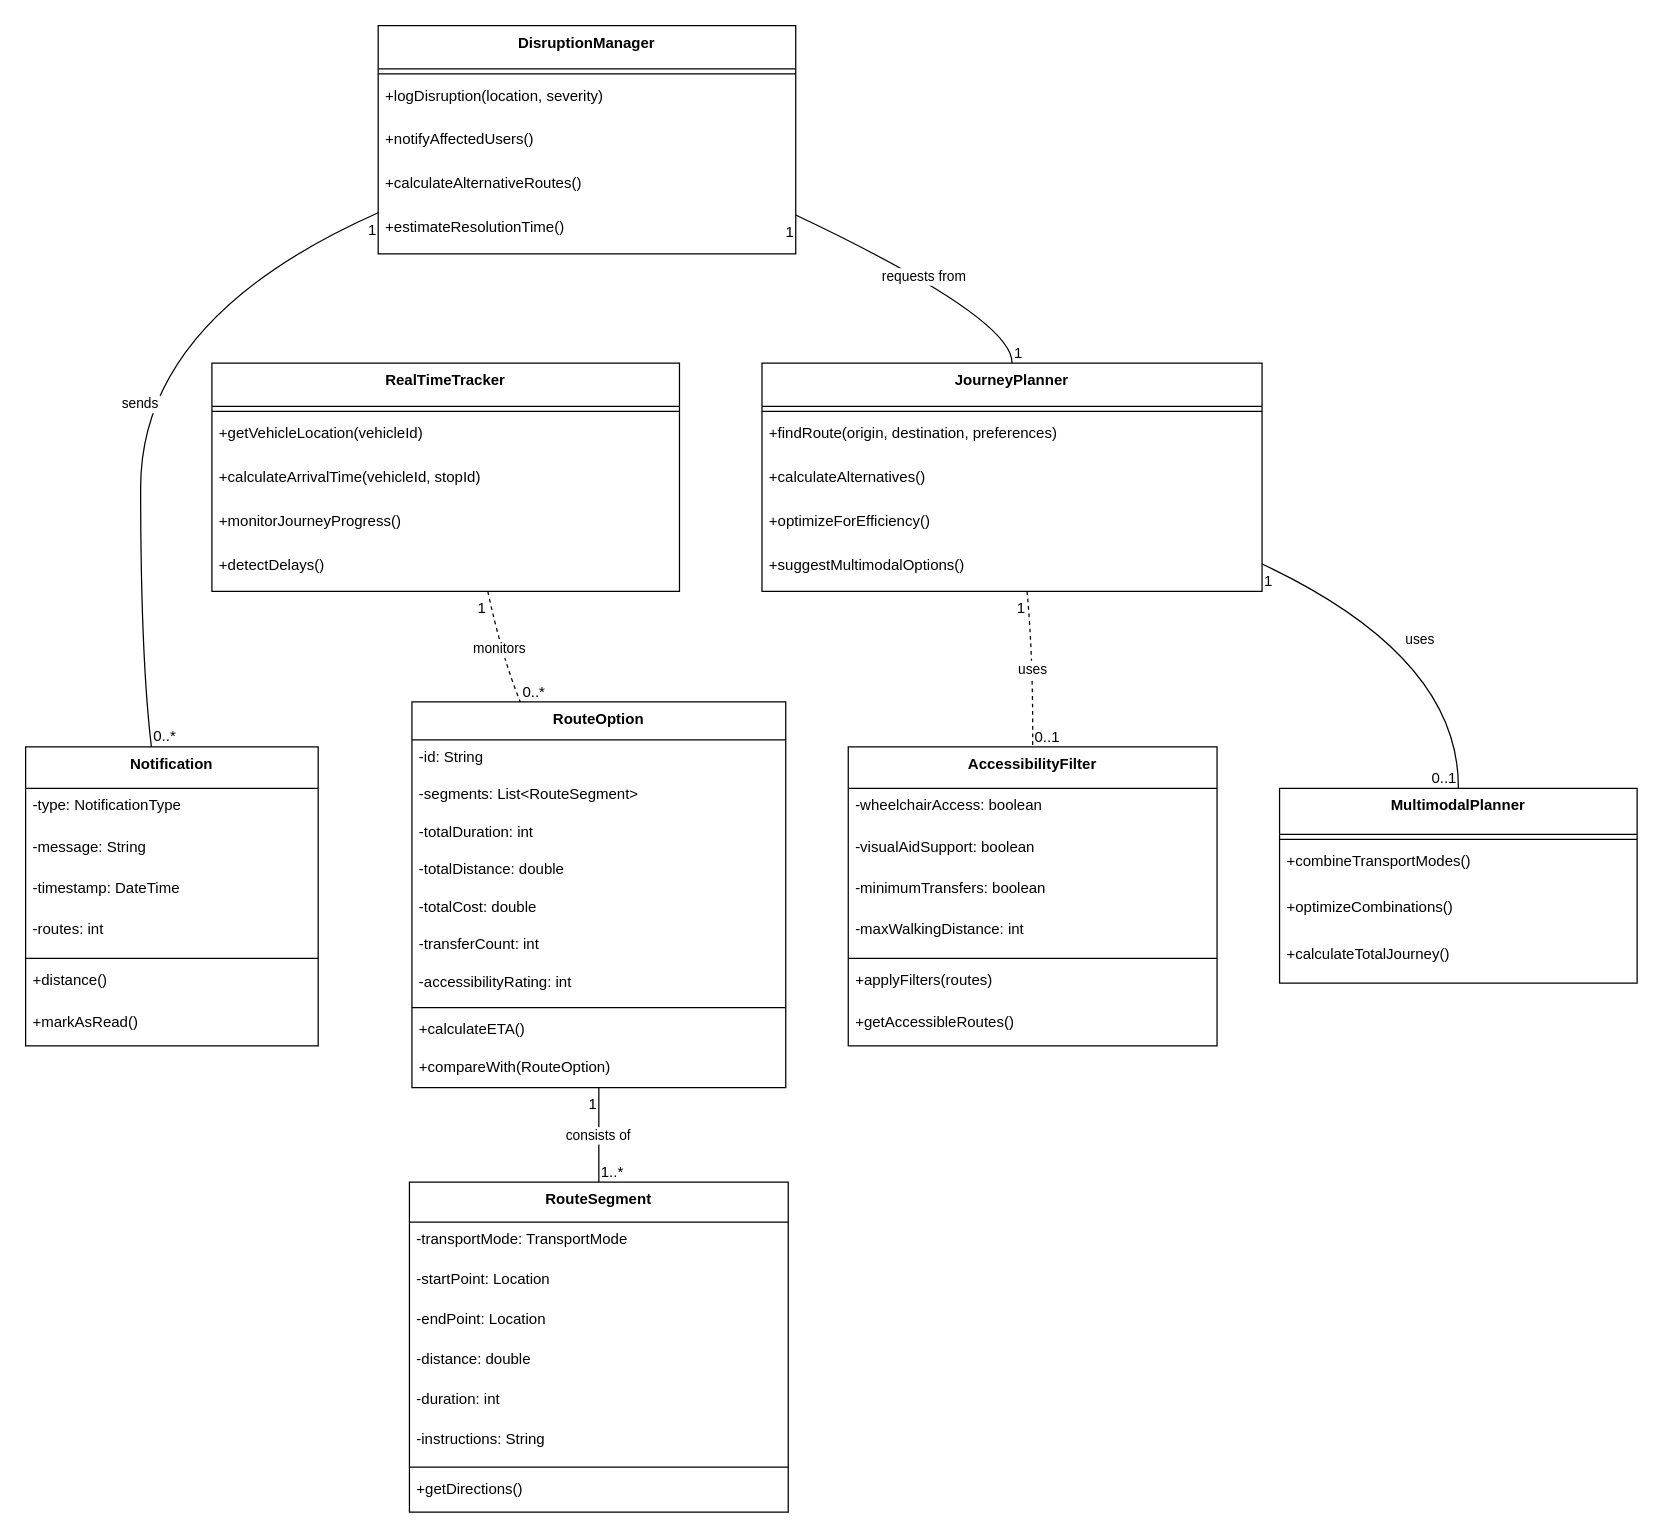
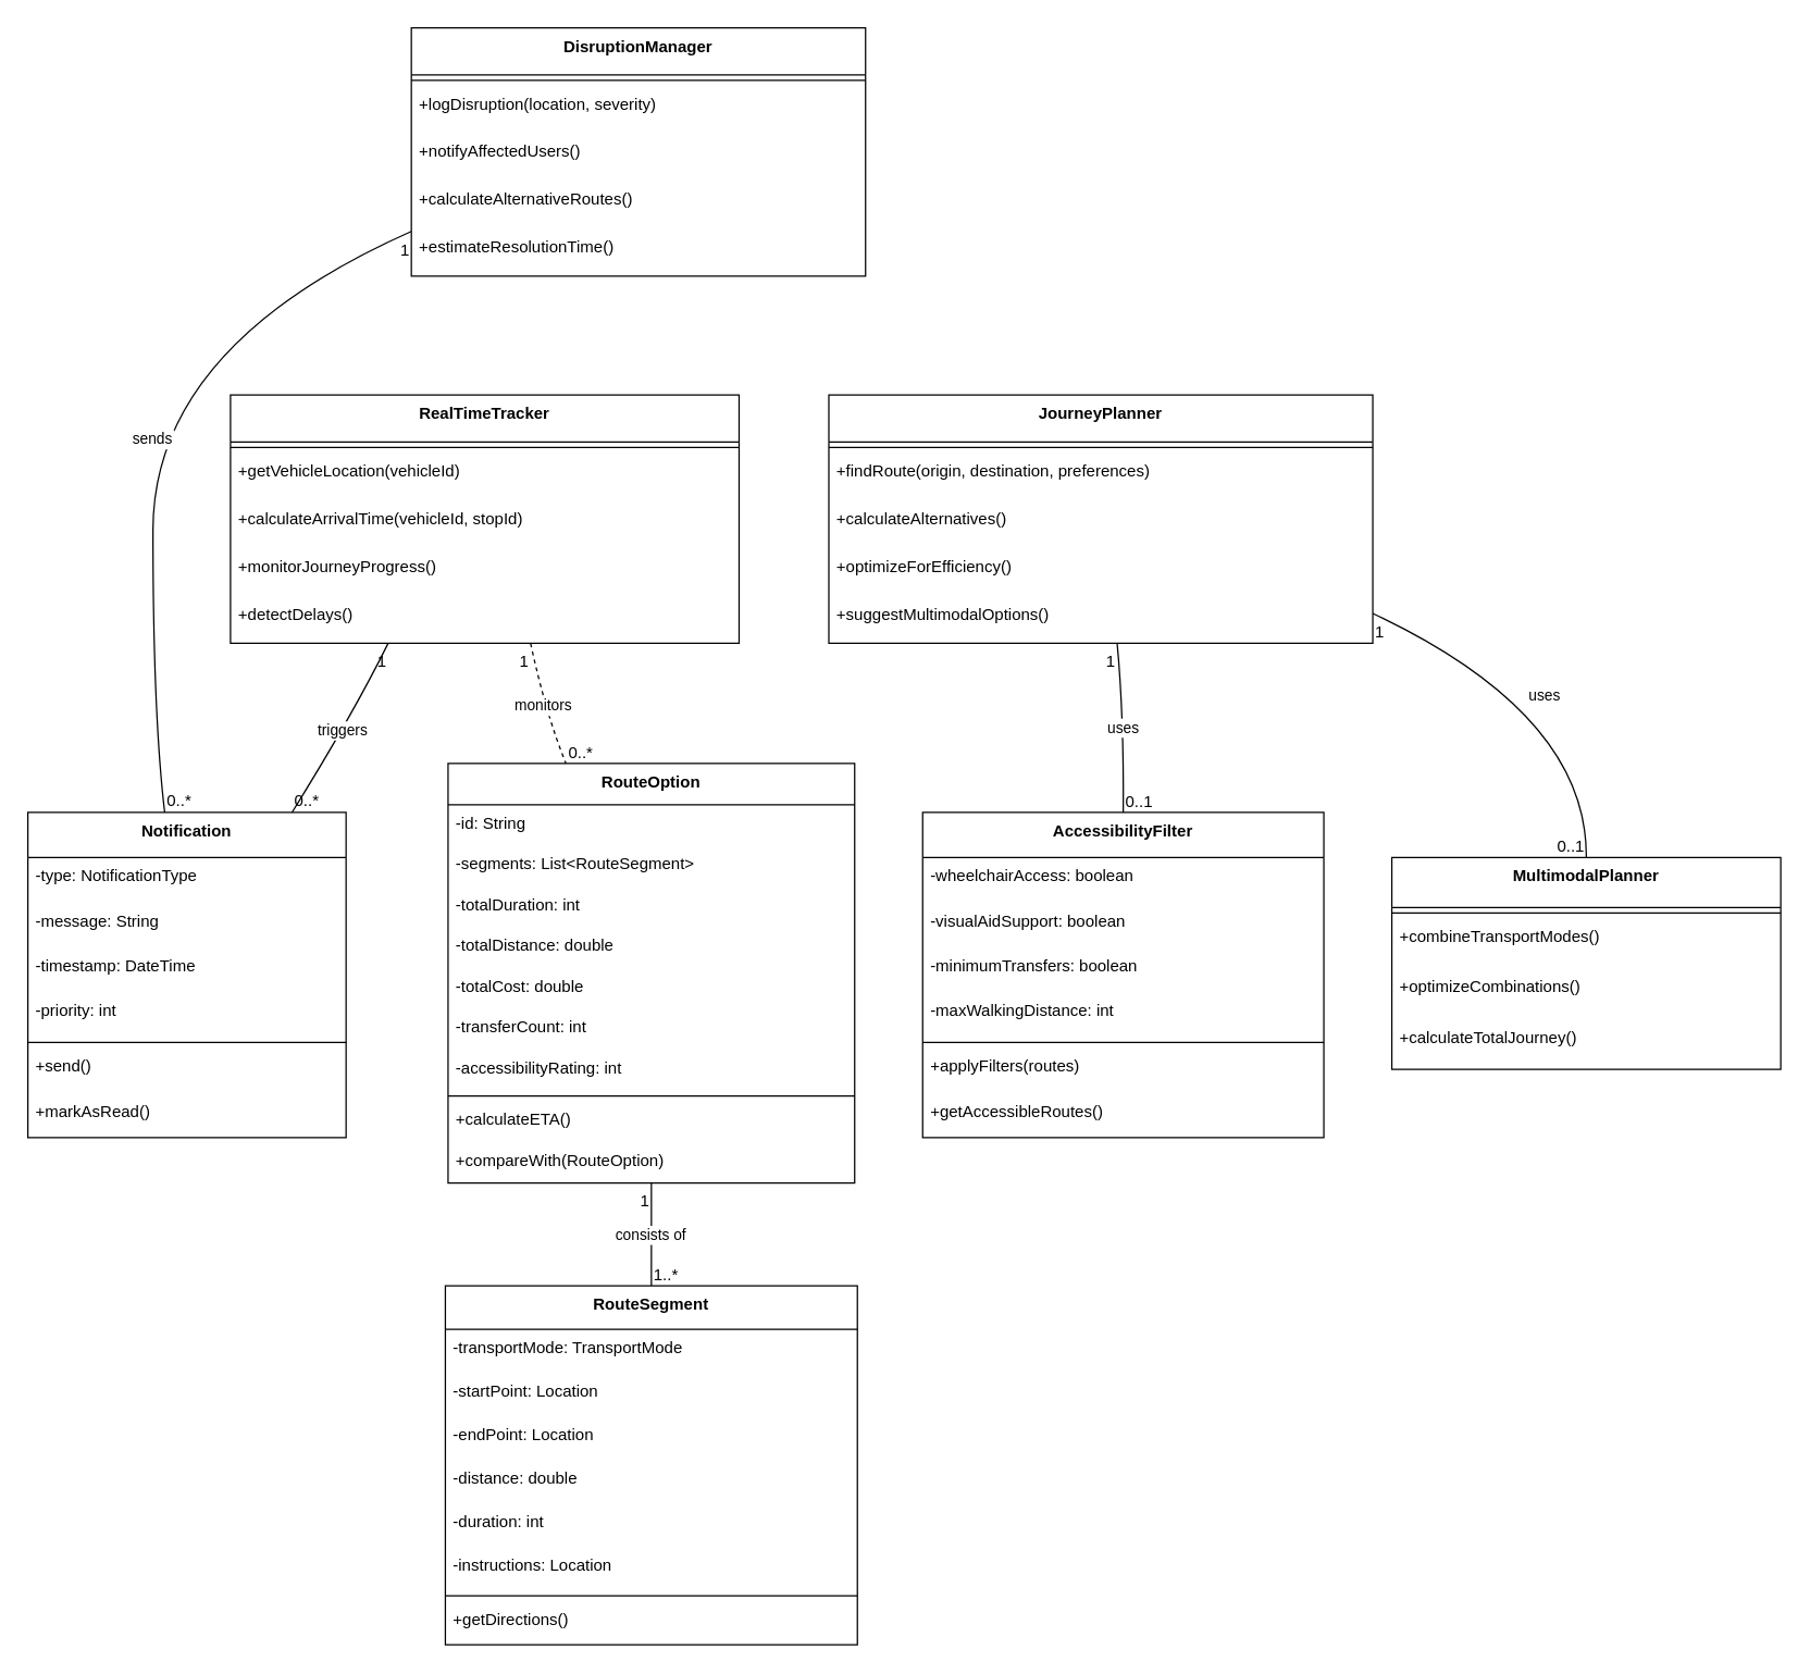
- <mxCell id="76" value="requests from" style="curved=1;startArrow=none;endArrow=none;exitX=1;exitY=0.83;entryX=0.5;entryY=0;rounded=0;" edge="1" parent="1" source="42" target="2"><mxGeometry relative="1" as="geometry"><Array as="points"><mxPoint x="810" y="254" /></Array></mxGeometry></mxCell>
- <mxCell id="77" value="1" style="edgeLabel;resizable=0;labelBackgroundColor=none;fontSize=12;align=right;verticalAlign=top;" vertex="1" parent="76"><mxGeometry x="-1" relative="1" as="geometry" /></mxCell>
- <mxCell id="78" value="1" style="edgeLabel;resizable=0;labelBackgroundColor=none;fontSize=12;align=left;verticalAlign=bottom;" vertex="1" parent="76"><mxGeometry x="1" relative="1" as="geometry" /></mxCell>
+ <mxCell id="70" value="triggers" style="curved=1;startArrow=none;endArrow=none;exitX=0.31;exitY=1;entryX=0.83;entryY=0;rounded=0;" edge="1" parent="1" source="28" target="34"><mxGeometry relative="1" as="geometry"><Array as="points"><mxPoint x="259" y="525" /></Array></mxGeometry></mxCell>
+ <mxCell id="71" value="1" style="edgeLabel;resizable=0;labelBackgroundColor=none;fontSize=12;align=right;verticalAlign=top;" vertex="1" parent="70"><mxGeometry x="-1" relative="1" as="geometry" /></mxCell>
+ <mxCell id="72" value="0..*" style="edgeLabel;resizable=0;labelBackgroundColor=none;fontSize=12;align=left;verticalAlign=bottom;" vertex="1" parent="70"><mxGeometry x="1" relative="1" as="geometry" /></mxCell>
- <mxCell id="64" value="uses" style="curved=1;startArrow=none;endArrow=none;exitX=0.53;exitY=1;entryX=0.5;entryY=0;rounded=0;dashed=1;" edge="1" parent="1" source="2" target="48"><mxGeometry relative="1" as="geometry"><Array as="points"><mxPoint x="826" y="525" /></Array></mxGeometry></mxCell>
+ <mxCell id="64" value="uses" style="curved=1;startArrow=none;endArrow=none;exitX=0.53;exitY=1;entryX=0.5;entryY=0;rounded=0;" edge="1" parent="1" source="2" target="48"><mxGeometry relative="1" as="geometry"><Array as="points"><mxPoint x="826" y="525" /></Array></mxGeometry></mxCell>
- <mxCell id="38" value="-routes: int" style="text;strokeColor=none;fillColor=none;align=left;verticalAlign=top;spacingLeft=4;spacingRight=4;overflow=hidden;rotatable=0;points=[[0,0.5],[1,0.5]];portConstraint=eastwest;" vertex="1" parent="34"><mxGeometry y="132.143" width="234" height="33" as="geometry" /></mxCell>
+ <mxCell id="38" value="-priority: int" style="text;strokeColor=none;fillColor=none;align=left;verticalAlign=top;spacingLeft=4;spacingRight=4;overflow=hidden;rotatable=0;points=[[0,0.5],[1,0.5]];portConstraint=eastwest;" vertex="1" parent="34"><mxGeometry y="132.143" width="234" height="33" as="geometry" /></mxCell>
- <mxCell id="40" value="+distance()" style="text;strokeColor=none;fillColor=none;align=left;verticalAlign=top;spacingLeft=4;spacingRight=4;overflow=hidden;rotatable=0;points=[[0,0.5],[1,0.5]];portConstraint=eastwest;" vertex="1" parent="34"><mxGeometry y="173.143" width="234" height="33" as="geometry" /></mxCell>
+ <mxCell id="40" value="+send()" style="text;strokeColor=none;fillColor=none;align=left;verticalAlign=top;spacingLeft=4;spacingRight=4;overflow=hidden;rotatable=0;points=[[0,0.5],[1,0.5]];portConstraint=eastwest;" vertex="1" parent="34"><mxGeometry y="173.143" width="234" height="33" as="geometry" /></mxCell>
- <mxCell id="25" value="-instructions: String" style="text;strokeColor=none;fillColor=none;align=left;verticalAlign=top;spacingLeft=4;spacingRight=4;overflow=hidden;rotatable=0;points=[[0,0.5],[1,0.5]];portConstraint=eastwest;" vertex="1" parent="19"><mxGeometry y="192" width="303" height="32" as="geometry" /></mxCell>
+ <mxCell id="25" value="-instructions: Location" style="text;strokeColor=none;fillColor=none;align=left;verticalAlign=top;spacingLeft=4;spacingRight=4;overflow=hidden;rotatable=0;points=[[0,0.5],[1,0.5]];portConstraint=eastwest;" vertex="1" parent="19"><mxGeometry y="192" width="303" height="32" as="geometry" /></mxCell>
